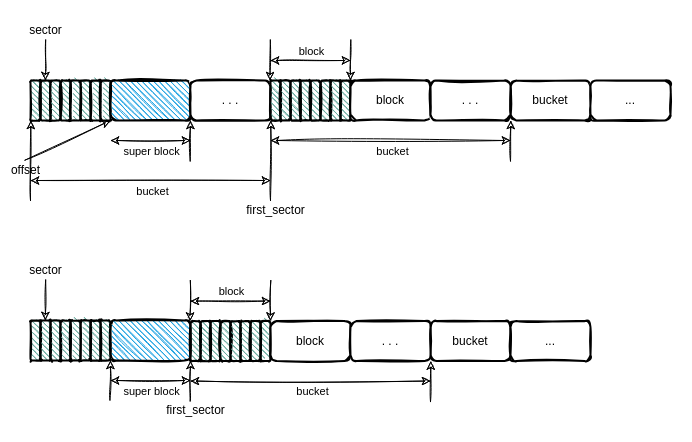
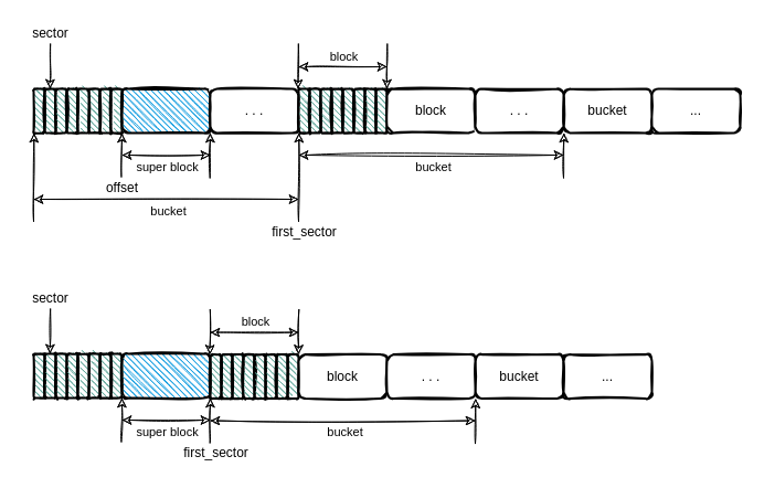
- <mxCell id="4" value="offset" style="text;html=1;align=center;verticalAlign=middle;resizable=0;points=[];autosize=1;strokeColor=none;fillColor=none;" vertex="1" parent="1"><mxGeometry x="5" y="160" width="40" height="20" as="geometry" /></mxCell>
+ <mxCell id="4" value="offset" style="text;html=1;align=center;verticalAlign=middle;resizable=0;points=[];autosize=1;strokeColor=none;fillColor=none;" vertex="1" parent="1"><mxGeometry x="90" y="160" width="40" height="20" as="geometry" /></mxCell>
